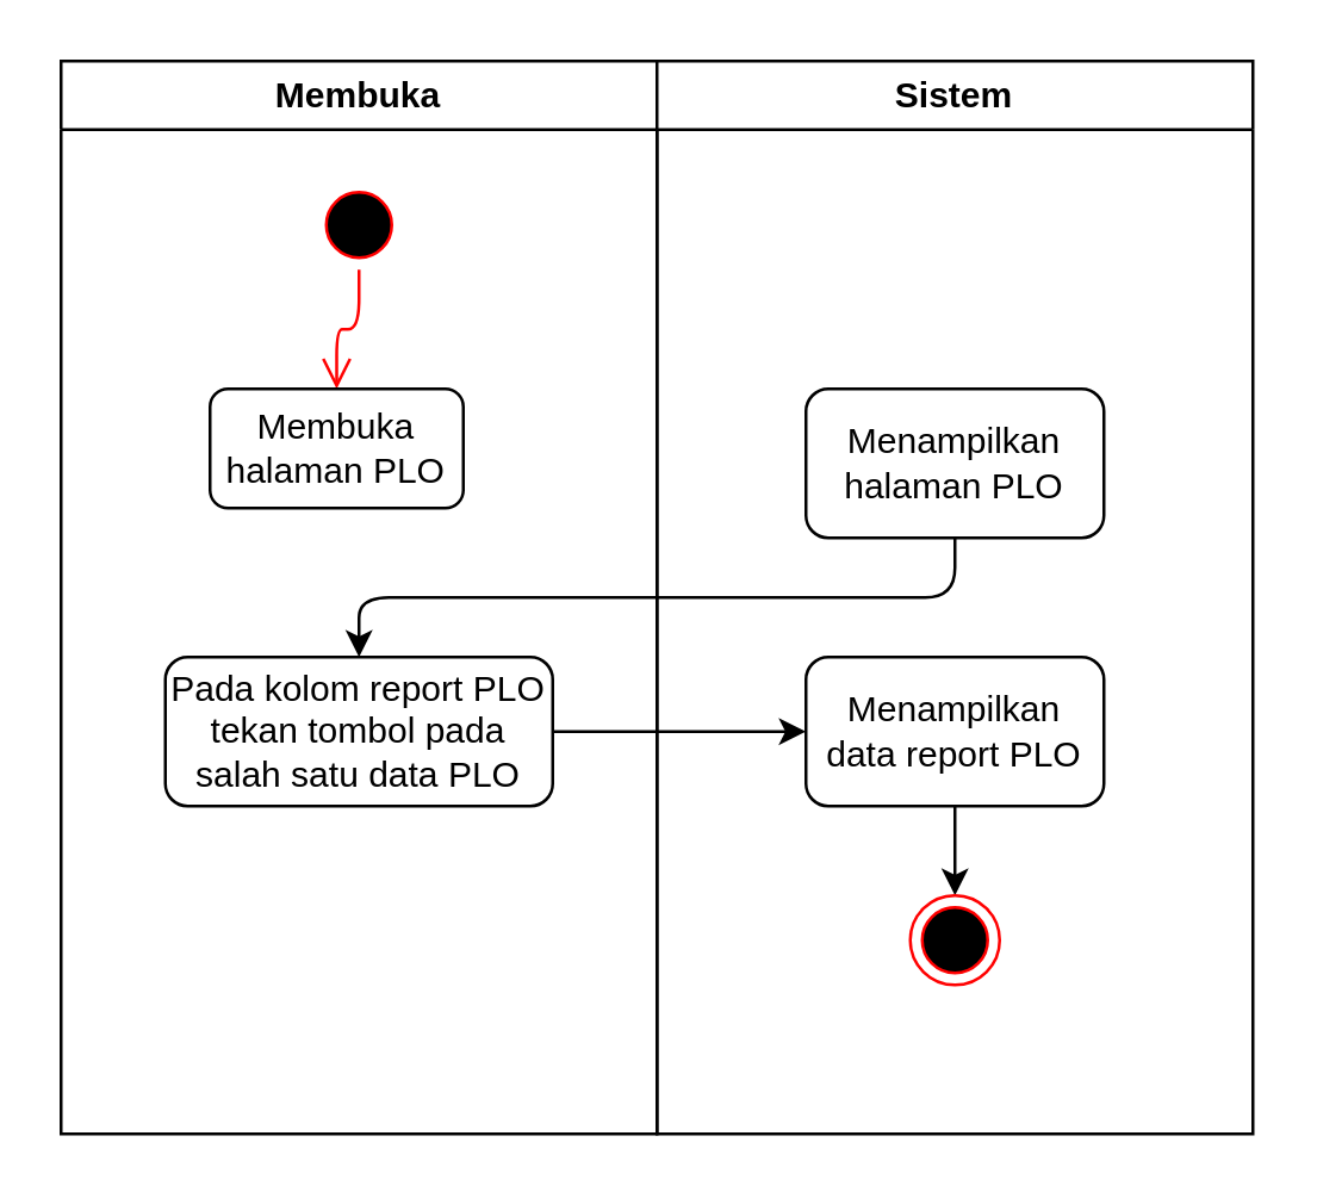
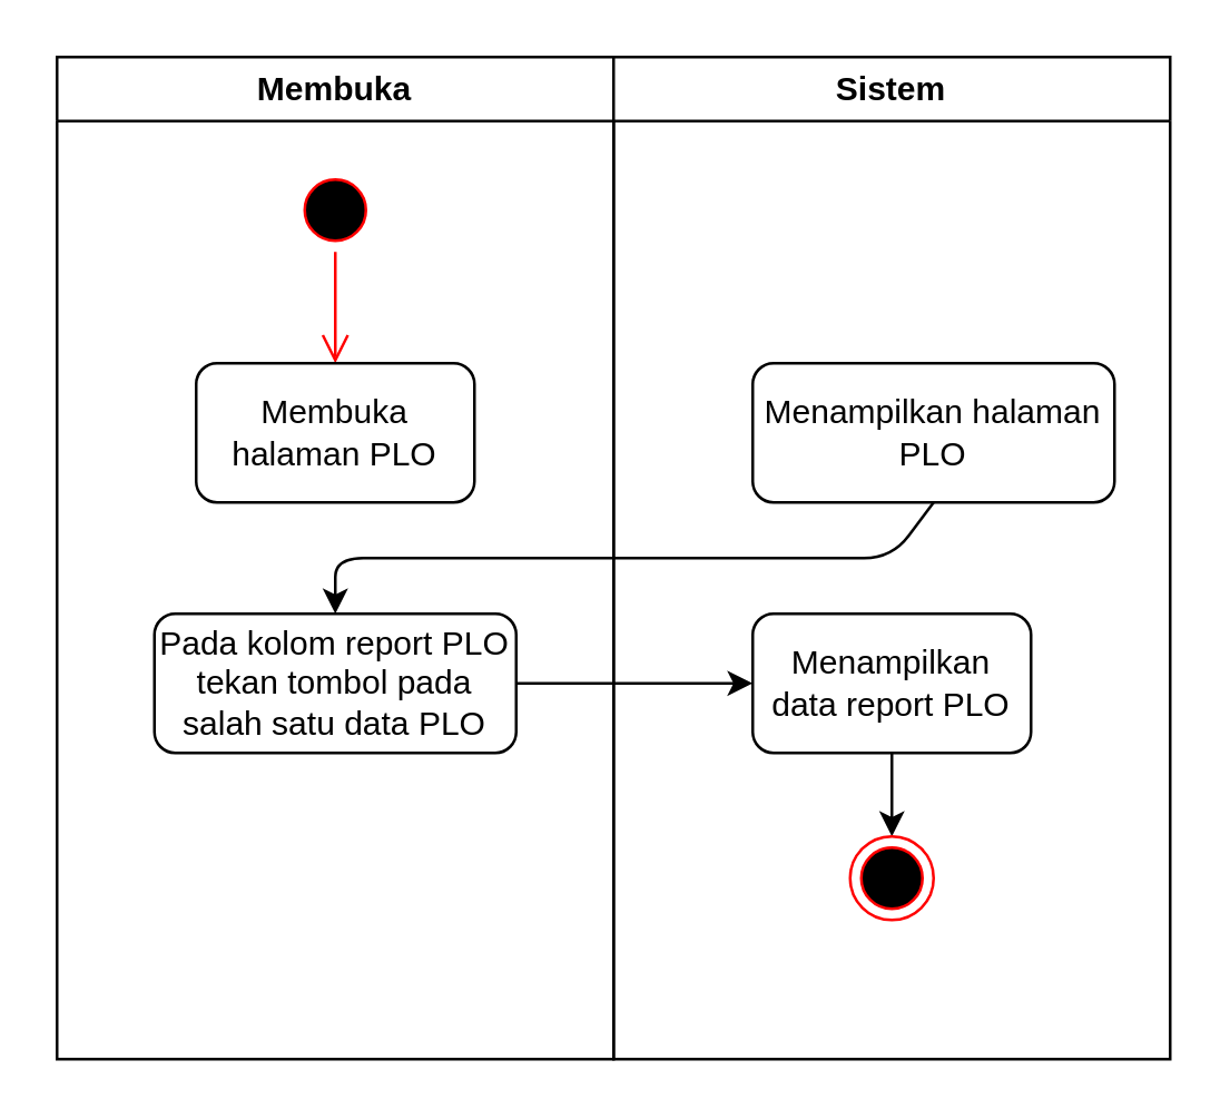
- <mxCell id="5" value="Membuka halaman PLO" style="rounded=1;whiteSpace=wrap;html=1;" parent="2" vertex="1"><mxGeometry x="50" y="110" width="85" height="40" as="geometry" /></mxCell>
+ <mxCell id="5" value="Membuka halaman PLO" style="rounded=1;whiteSpace=wrap;html=1;" parent="2" vertex="1"><mxGeometry x="50" y="110" width="100" height="50" as="geometry" /></mxCell>
- <mxCell id="8" value="Menampilkan halaman PLO" style="rounded=1;whiteSpace=wrap;html=1;" parent="7" vertex="1"><mxGeometry x="50" y="110" width="100" height="50" as="geometry" /></mxCell>
+ <mxCell id="8" value="Menampilkan halaman PLO" style="rounded=1;whiteSpace=wrap;html=1;" parent="7" vertex="1"><mxGeometry x="50" y="110" width="130" height="50" as="geometry" /></mxCell>
